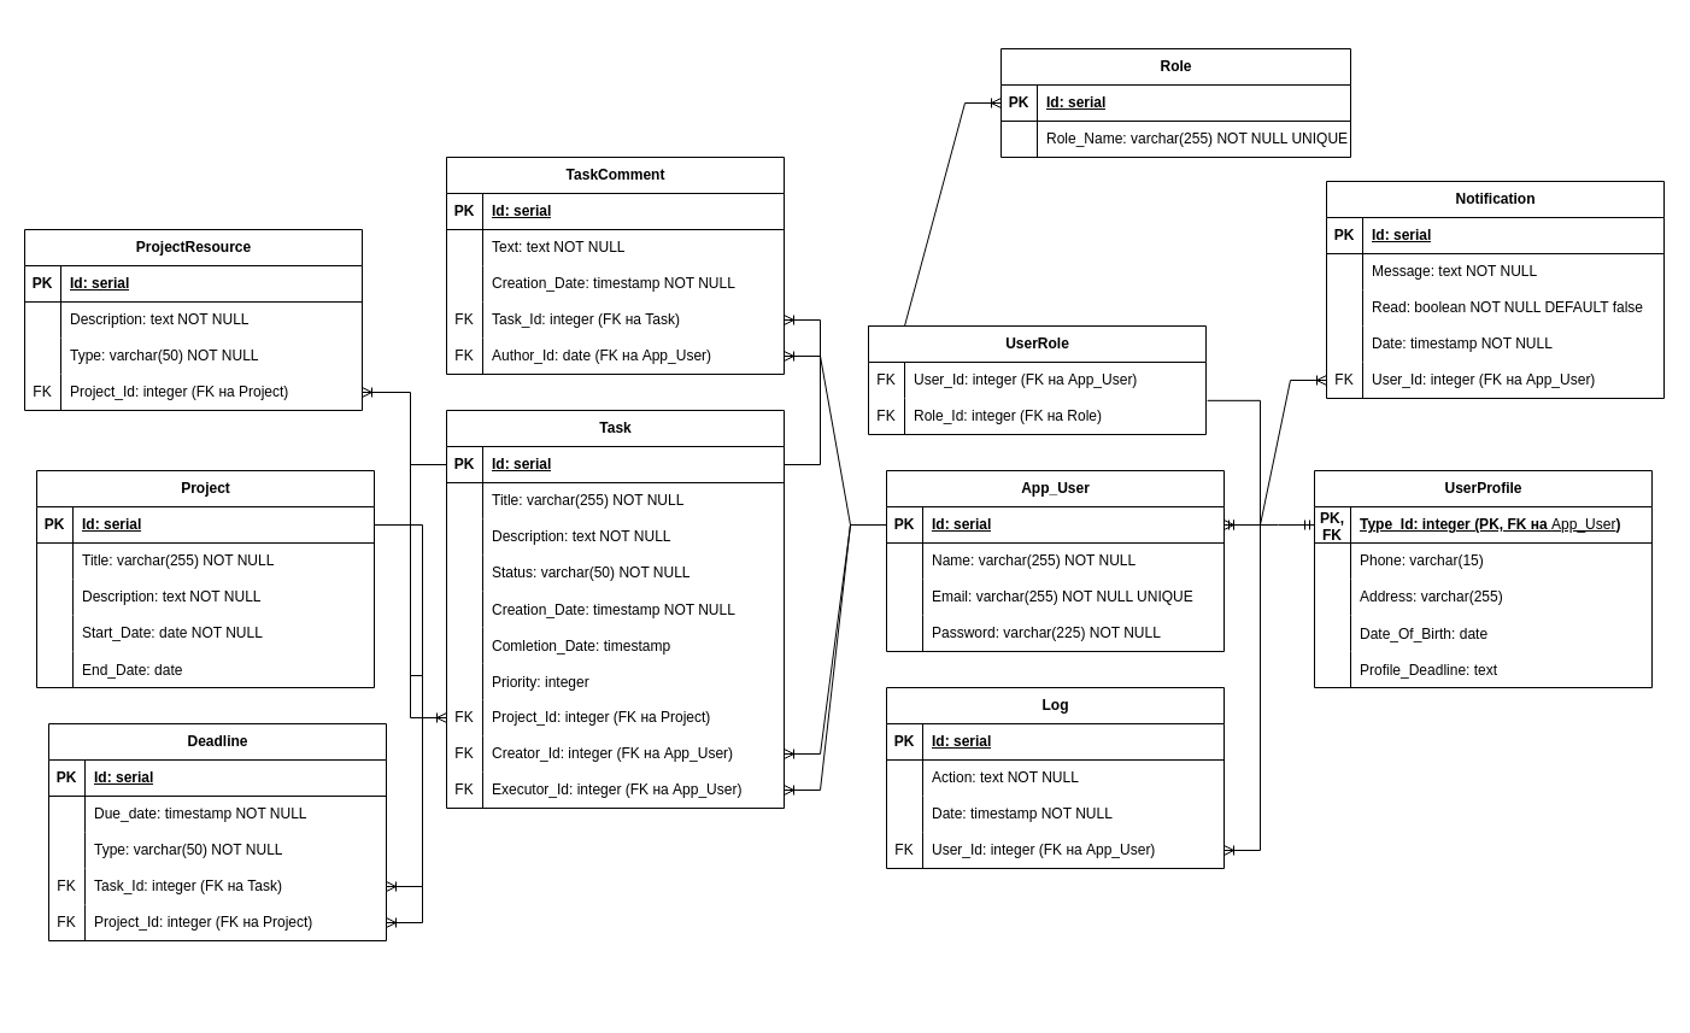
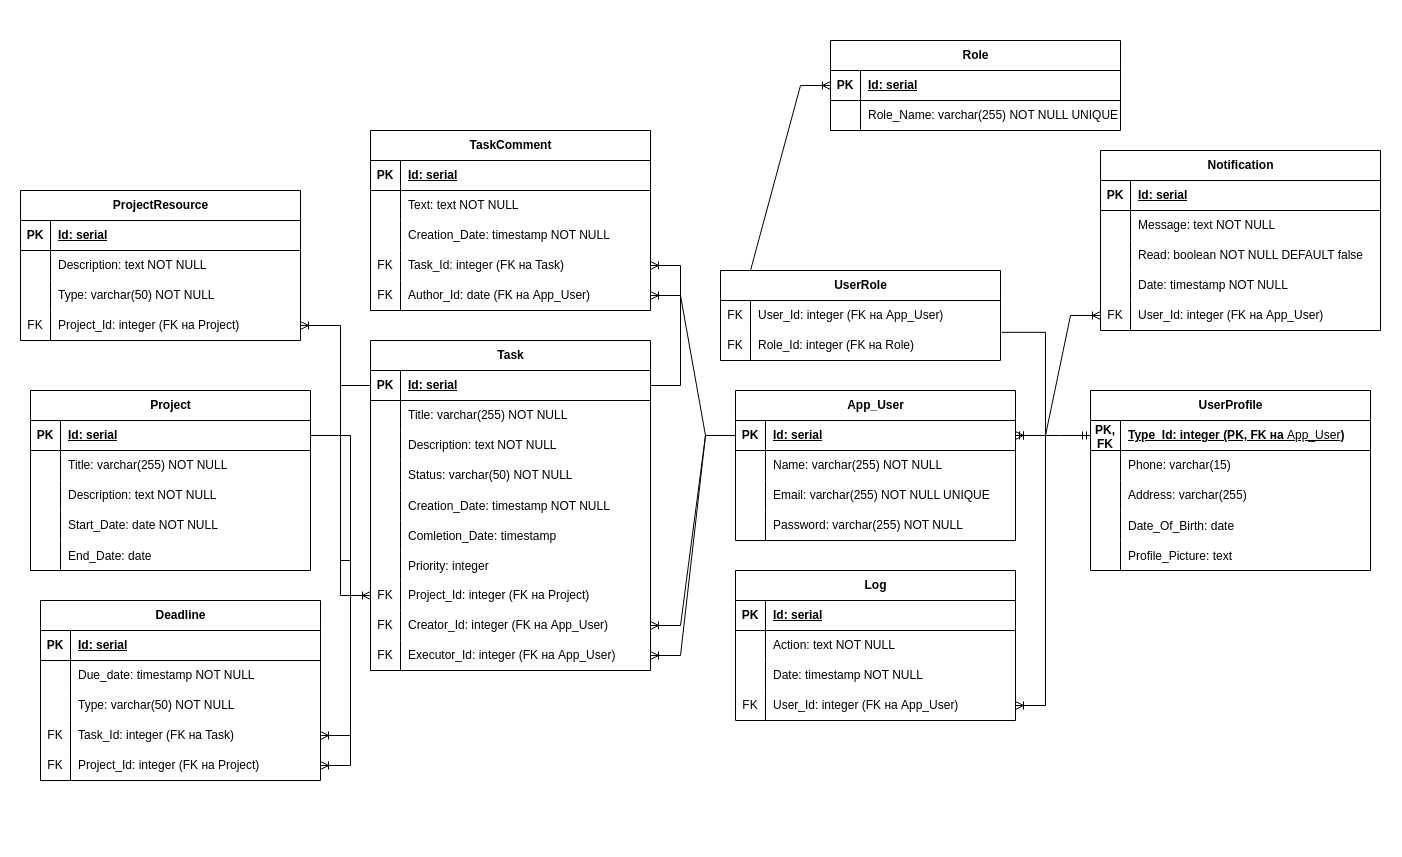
- <mxCell id="14" value="Password: varchar(225) NOT NULL" style="shape=partialRectangle;connectable=0;fillColor=none;top=0;left=0;bottom=0;right=0;align=left;spacingLeft=6;overflow=hidden;whiteSpace=wrap;html=1;" parent="12" vertex="1"><mxGeometry x="30" width="250" height="30" as="geometry"><mxRectangle width="250" height="30" as="alternateBounds" /></mxGeometry></mxCell>
+ <mxCell id="14" value="Password: varchar(255) NOT NULL" style="shape=partialRectangle;connectable=0;fillColor=none;top=0;left=0;bottom=0;right=0;align=left;spacingLeft=6;overflow=hidden;whiteSpace=wrap;html=1;" parent="12" vertex="1"><mxGeometry x="30" width="250" height="30" as="geometry"><mxRectangle width="250" height="30" as="alternateBounds" /></mxGeometry></mxCell>
- <mxCell id="142" value="Profile_Deadline: text" style="shape=partialRectangle;connectable=0;fillColor=none;top=0;left=0;bottom=0;right=0;align=left;spacingLeft=6;overflow=hidden;" parent="140" vertex="1"><mxGeometry x="30" width="250" height="30" as="geometry"><mxRectangle width="250" height="30" as="alternateBounds" /></mxGeometry></mxCell>
+ <mxCell id="142" value="Profile_Picture: text" style="shape=partialRectangle;connectable=0;fillColor=none;top=0;left=0;bottom=0;right=0;align=left;spacingLeft=6;overflow=hidden;" parent="140" vertex="1"><mxGeometry x="30" width="250" height="30" as="geometry"><mxRectangle width="250" height="30" as="alternateBounds" /></mxGeometry></mxCell>
